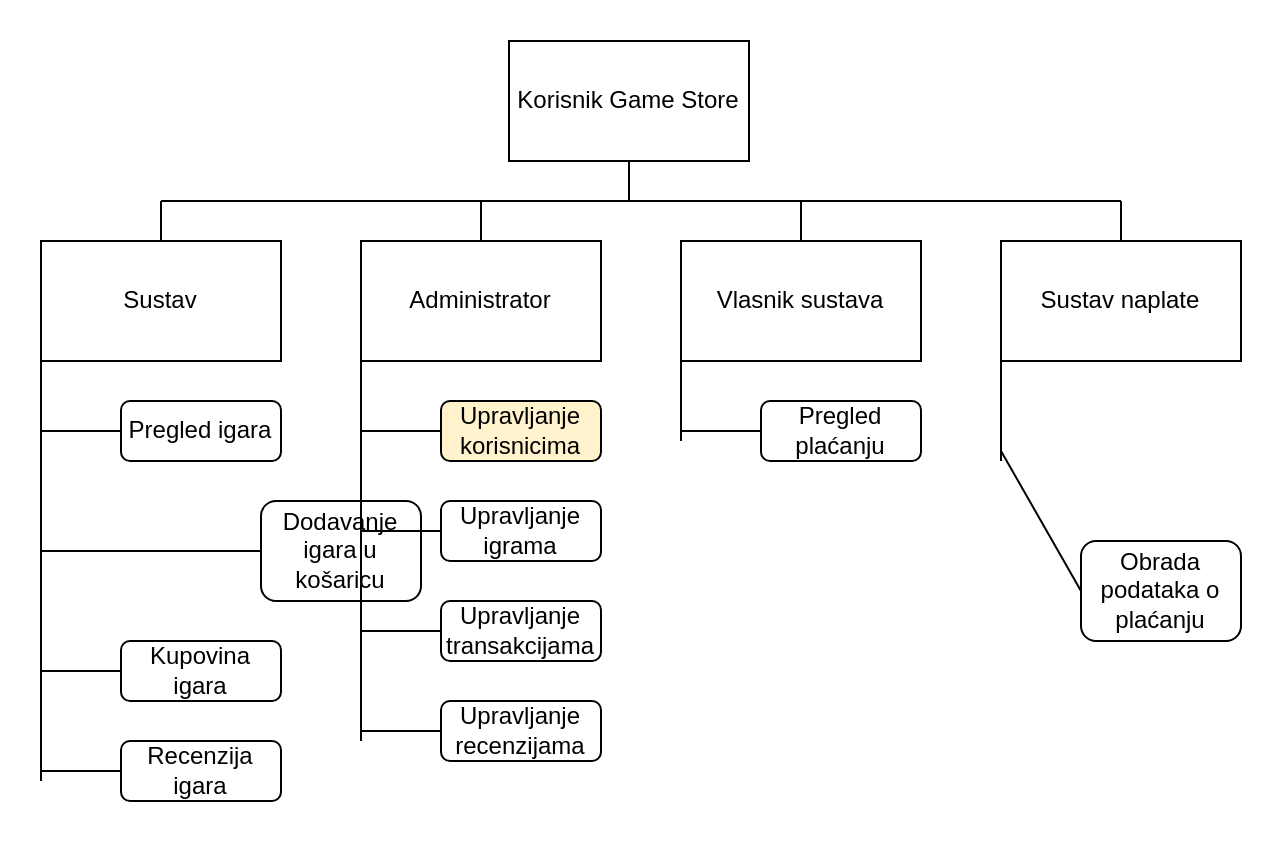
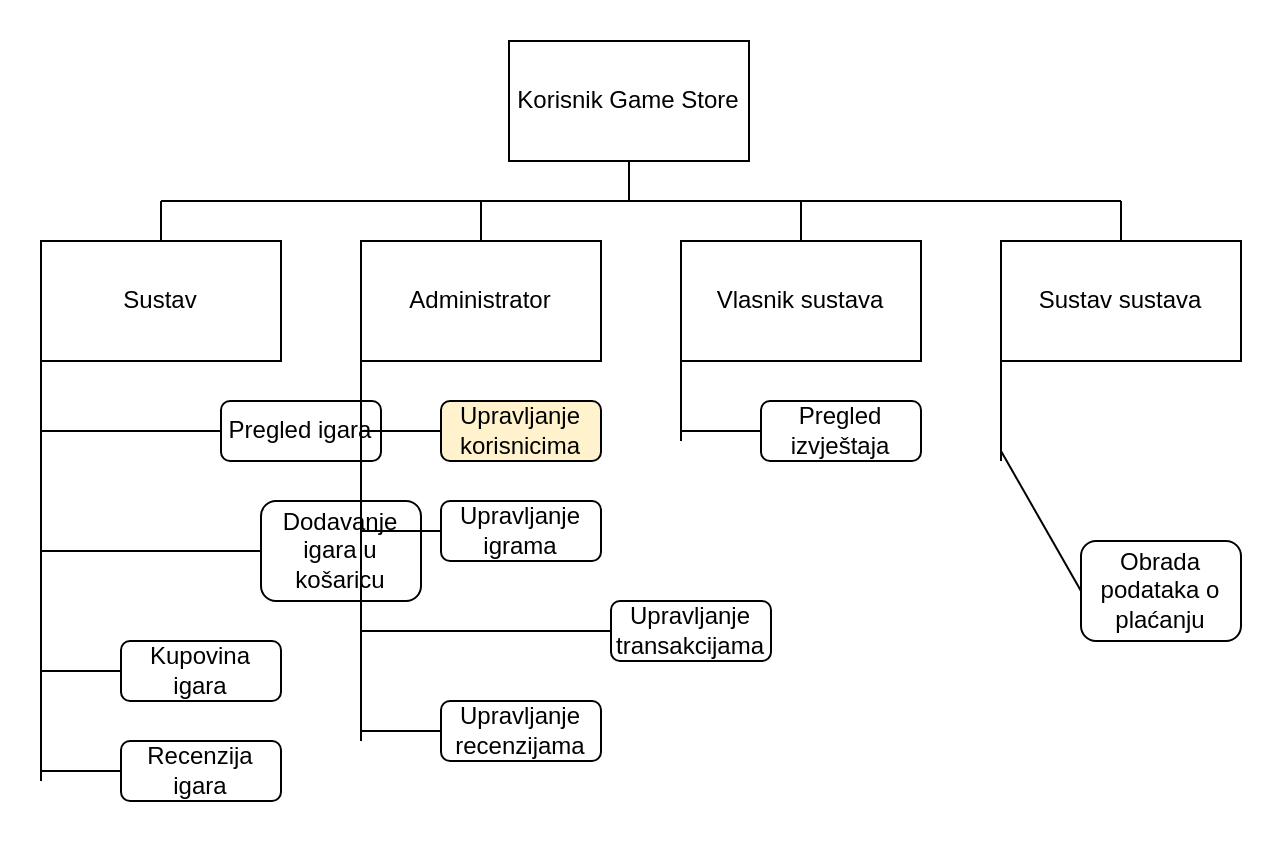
- <mxCell id="6" value="Sustav naplate" style="rounded=0;whiteSpace=wrap;html=1;" vertex="1" parent="1"><mxGeometry x="500" y="120" width="120" height="60" as="geometry" /></mxCell>
+ <mxCell id="6" value="Sustav sustava" style="rounded=0;whiteSpace=wrap;html=1;" vertex="1" parent="1"><mxGeometry x="500" y="120" width="120" height="60" as="geometry" /></mxCell>
- <mxCell id="7" value="Pregled igara" style="rounded=1;whiteSpace=wrap;html=1;" vertex="1" parent="1"><mxGeometry x="60" y="200" width="80" height="30" as="geometry" /></mxCell>
+ <mxCell id="7" value="Pregled igara" style="rounded=1;whiteSpace=wrap;html=1;" vertex="1" parent="1"><mxGeometry x="110" y="200" width="80" height="30" as="geometry" /></mxCell>
- <mxCell id="15" value="Pregled plaćanju" style="rounded=1;whiteSpace=wrap;html=1;" vertex="1" parent="1"><mxGeometry x="380" y="200" width="80" height="30" as="geometry" /></mxCell>
+ <mxCell id="15" value="Pregled izvještaja" style="rounded=1;whiteSpace=wrap;html=1;" vertex="1" parent="1"><mxGeometry x="380" y="200" width="80" height="30" as="geometry" /></mxCell>
- <mxCell id="13" value="Upravljanje transakcijama" style="rounded=1;whiteSpace=wrap;html=1;" vertex="1" parent="1"><mxGeometry x="220" y="300" width="80" height="30" as="geometry" /></mxCell>
+ <mxCell id="13" value="Upravljanje transakcijama" style="rounded=1;whiteSpace=wrap;html=1;" vertex="1" parent="1"><mxGeometry x="305" y="300" width="80" height="30" as="geometry" /></mxCell>
